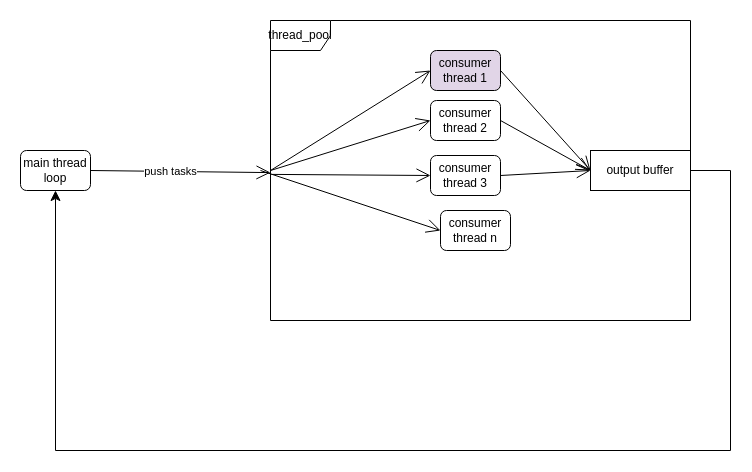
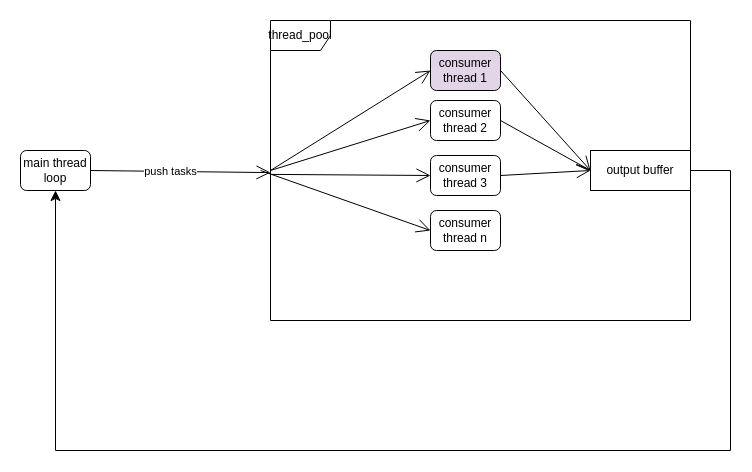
- <mxCell id="15" value="" style="endArrow=open;endFill=1;endSize=12;html=1;rounded=0;entryX=0;entryY=0.5;entryDx=0;entryDy=0;exitX=1;exitY=0.5;exitDx=0;exitDy=0;" edge="1" parent="1" source="7" target="17"><mxGeometry width="160" relative="1" as="geometry"><mxPoint x="300" y="200" as="sourcePoint" /><mxPoint x="460" y="100" as="targetPoint" /></mxGeometry></mxCell>
+ <mxCell id="15" value="" style="endArrow=none;endFill=1;endSize=12;html=1;rounded=0;entryX=0;entryY=0.5;entryDx=0;entryDy=0;exitX=1;exitY=0.5;exitDx=0;exitDy=0;" edge="1" parent="1" source="7" target="17"><mxGeometry width="160" relative="1" as="geometry"><mxPoint x="300" y="200" as="sourcePoint" /><mxPoint x="460" y="100" as="targetPoint" /></mxGeometry></mxCell>
- <mxCell id="9" value="consumer thread n" style="rounded=1;whiteSpace=wrap;html=1;" vertex="1" parent="1"><mxGeometry x="440" y="210" width="70" height="40" as="geometry" /></mxCell>
+ <mxCell id="9" value="consumer thread n" style="rounded=1;whiteSpace=wrap;html=1;" vertex="1" parent="1"><mxGeometry x="430" y="210" width="70" height="40" as="geometry" /></mxCell>
